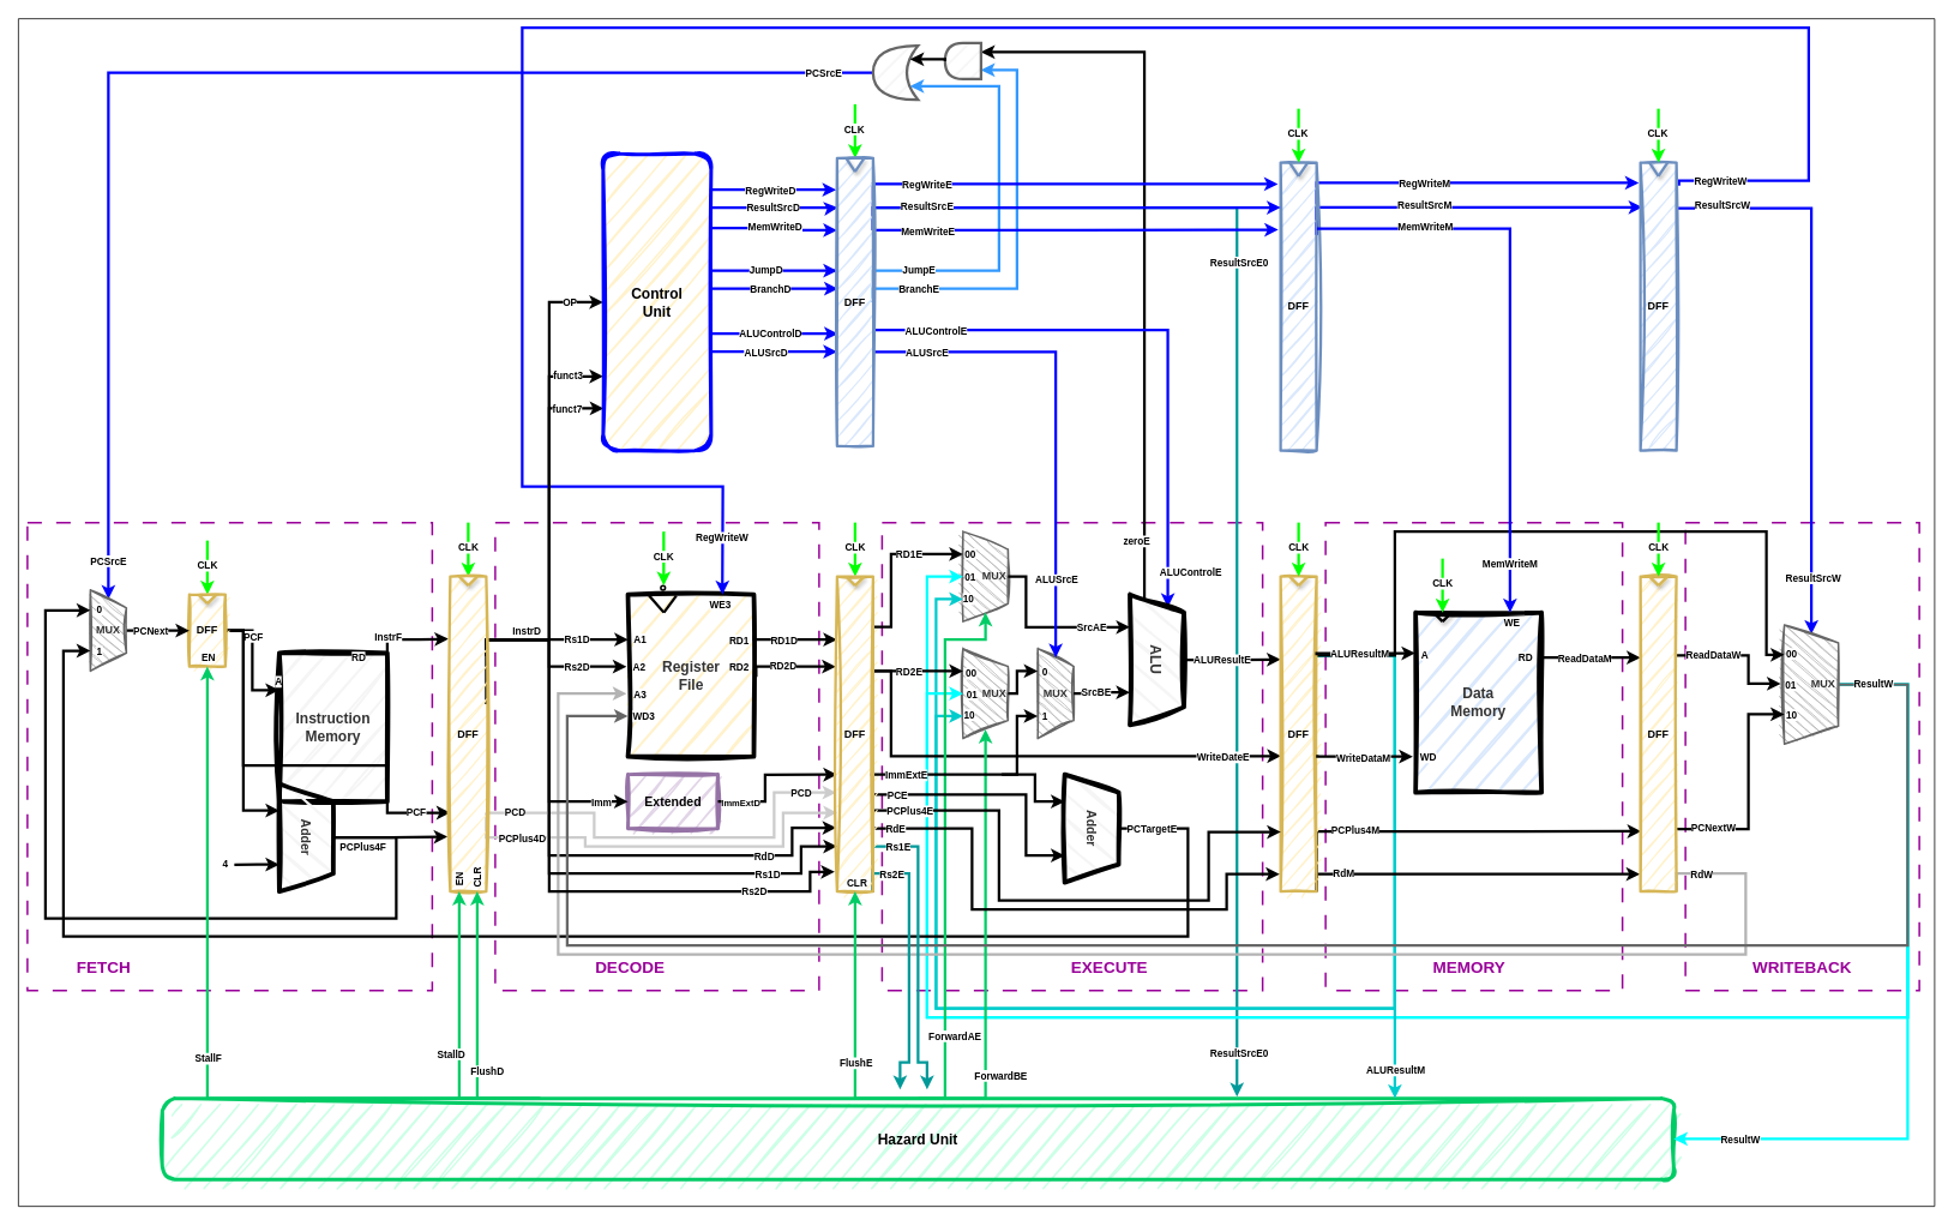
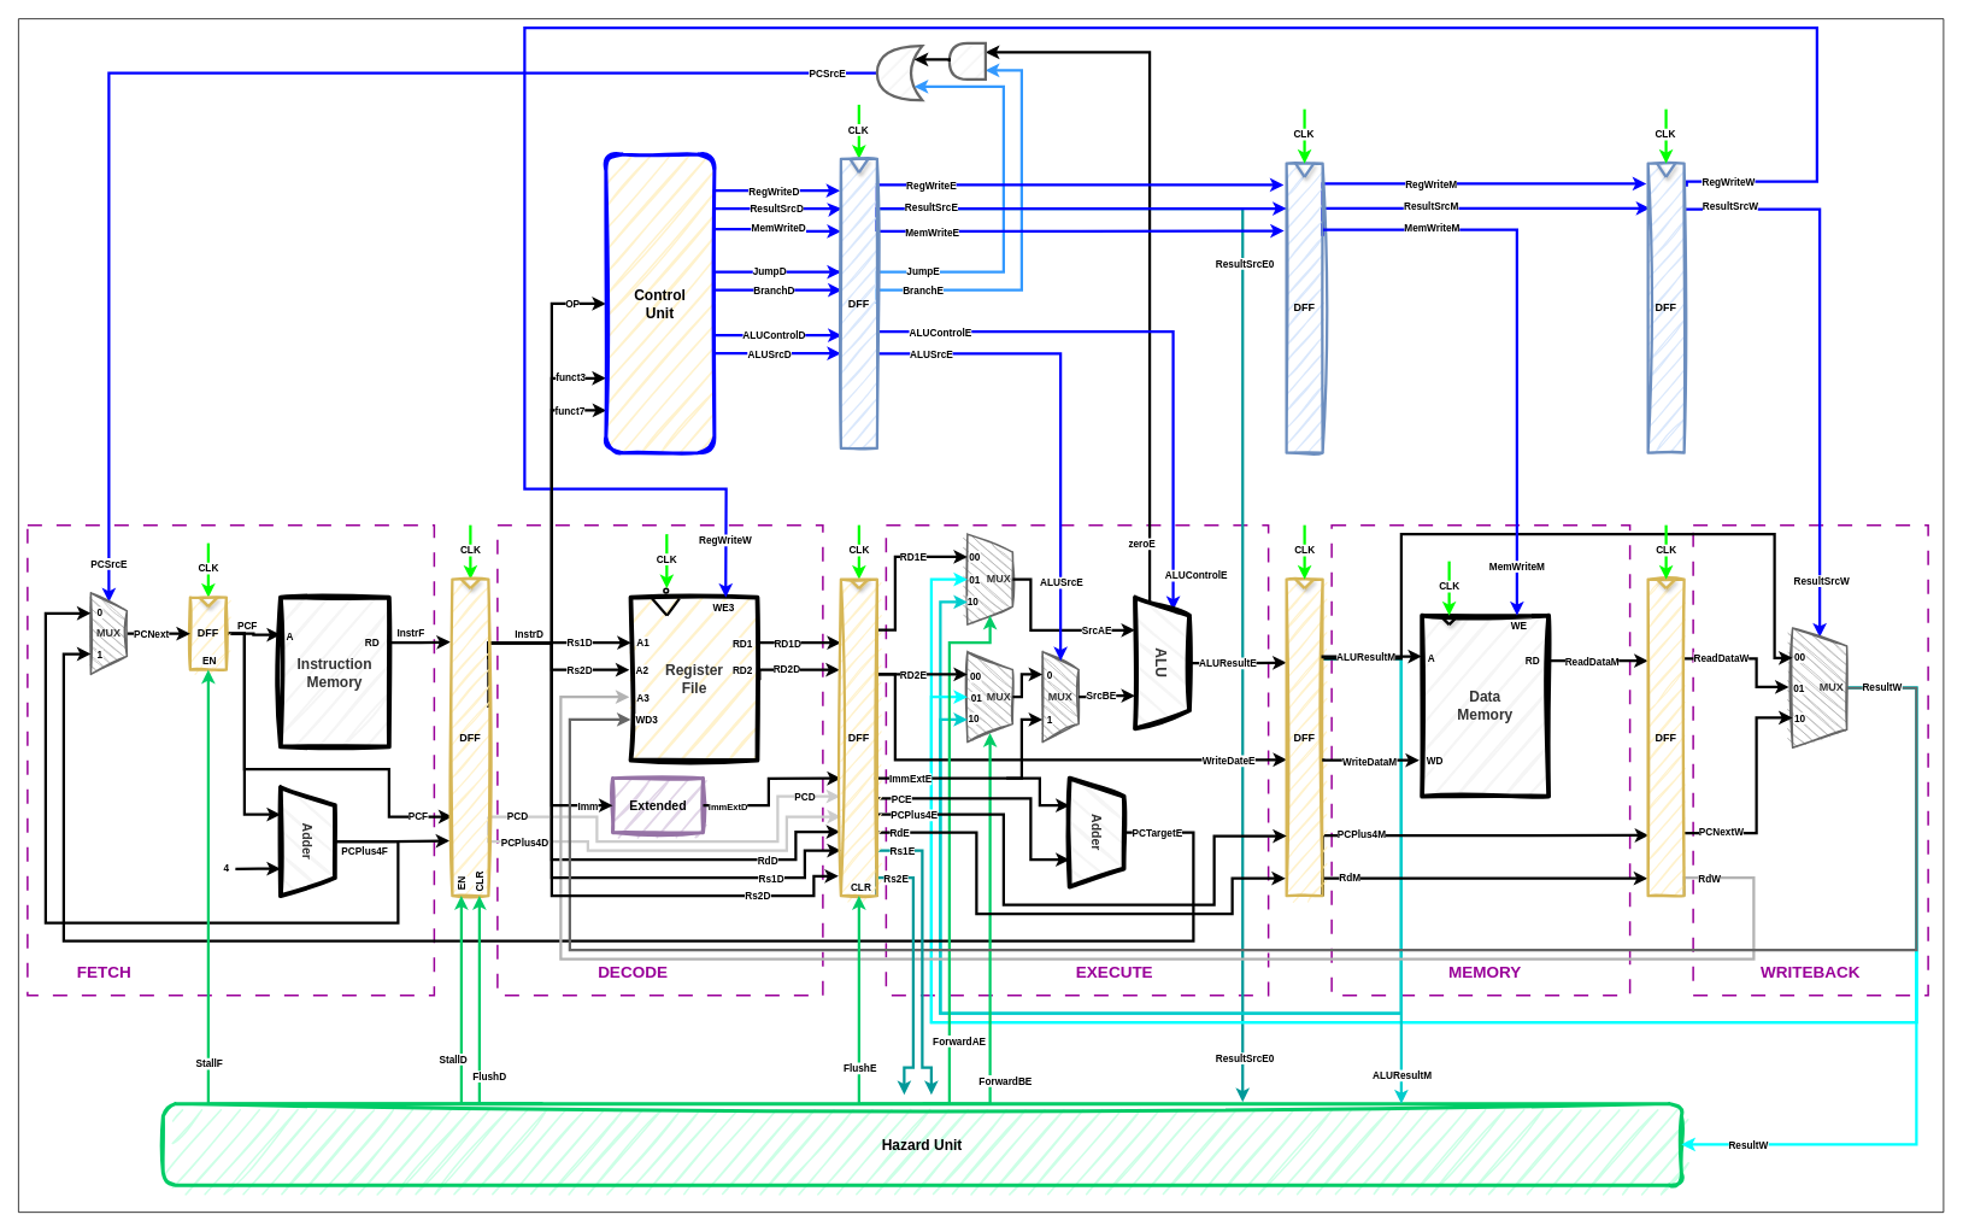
- <mxCell id="51" value="&lt;span style=&quot;font-size: 16px;&quot;&gt;&lt;b&gt;Data&lt;/b&gt;&lt;/span&gt;&lt;div&gt;&lt;span style=&quot;font-size: 16px;&quot;&gt;&lt;b&gt;Memory&lt;/b&gt;&lt;/span&gt;&lt;/div&gt;" style="rounded=0;whiteSpace=wrap;html=1;fillColor=#dae8fc;fontColor=#333333;strokeColor=#000000;strokeWidth=5;sketch=1;curveFitting=1;jiggle=2;" parent="1" vertex="1"><mxGeometry x="1573" y="680" width="140" height="200" as="geometry" /></mxCell>
+ <mxCell id="51" value="&lt;span style=&quot;font-size: 16px;&quot;&gt;&lt;b&gt;Data&lt;/b&gt;&lt;/span&gt;&lt;div&gt;&lt;span style=&quot;font-size: 16px;&quot;&gt;&lt;b&gt;Memory&lt;/b&gt;&lt;/span&gt;&lt;/div&gt;" style="rounded=0;whiteSpace=wrap;html=1;fillColor=#f5f5f5;fontColor=#333333;strokeColor=#000000;strokeWidth=5;sketch=1;curveFitting=1;jiggle=2;" parent="1" vertex="1"><mxGeometry x="1573" y="680" width="140" height="200" as="geometry" /></mxCell>
- <mxCell id="67" value="&lt;font style=&quot;font-size: 16px;&quot;&gt;&lt;b&gt;Instruction&lt;/b&gt;&lt;/font&gt;&lt;div&gt;&lt;font style=&quot;font-size: 16px;&quot;&gt;&lt;b&gt;Memory&lt;/b&gt;&lt;/font&gt;&lt;/div&gt;" style="rounded=0;whiteSpace=wrap;html=1;strokeWidth=5;fillColor=#f5f5f5;fontColor=#333333;strokeColor=#000000;sketch=1;curveFitting=1;jiggle=2;" parent="1" vertex="1"><mxGeometry x="310" y="725" width="120" height="165" as="geometry" /></mxCell>
+ <mxCell id="67" value="&lt;font style=&quot;font-size: 16px;&quot;&gt;&lt;b&gt;Instruction&lt;/b&gt;&lt;/font&gt;&lt;div&gt;&lt;font style=&quot;font-size: 16px;&quot;&gt;&lt;b&gt;Memory&lt;/b&gt;&lt;/font&gt;&lt;/div&gt;" style="rounded=0;whiteSpace=wrap;html=1;strokeWidth=5;fillColor=#f5f5f5;fontColor=#333333;strokeColor=#000000;sketch=1;curveFitting=1;jiggle=2;" parent="1" vertex="1"><mxGeometry x="310" y="660" width="120" height="165" as="geometry" /></mxCell>
- <mxCell id="113" value="&lt;b&gt;&lt;font style=&quot;font-size: 14px;&quot;&gt;Extended&lt;/font&gt;&lt;/b&gt;" style="rounded=0;whiteSpace=wrap;html=1;sketch=1;curveFitting=1;jiggle=2;fillColor=#e1d5e7;strokeColor=#9673a6;strokeWidth=4;" parent="1" vertex="1"><mxGeometry x="697.5" y="860" width="100" height="60" as="geometry" /></mxCell>
+ <mxCell id="113" value="&lt;b&gt;&lt;font style=&quot;font-size: 14px;&quot;&gt;Extended&lt;/font&gt;&lt;/b&gt;" style="rounded=0;whiteSpace=wrap;html=1;sketch=1;curveFitting=1;jiggle=2;fillColor=#e1d5e7;strokeColor=#9673a6;strokeWidth=4;" parent="1" vertex="1"><mxGeometry x="677.5" y="860" width="100" height="60" as="geometry" /></mxCell>
- <mxCell id="161" value="&lt;font style=&quot;font-size: 18px;&quot;&gt;&lt;b&gt;MEMORY&lt;/b&gt;&lt;/font&gt;" style="text;html=1;align=center;verticalAlign=middle;whiteSpace=wrap;rounded=0;fontColor=#990099;" parent="1" vertex="1"><mxGeometry x="1603" y="1060" width="60" height="30" as="geometry" /></mxCell>
+ <mxCell id="161" value="&lt;font style=&quot;font-size: 18px;&quot;&gt;&lt;b&gt;MEMORY&lt;/b&gt;&lt;/font&gt;" style="text;html=1;align=center;verticalAlign=middle;whiteSpace=wrap;rounded=0;fontColor=#990099;" parent="1" vertex="1"><mxGeometry x="1613" y="1060" width="60" height="30" as="geometry" /></mxCell>
